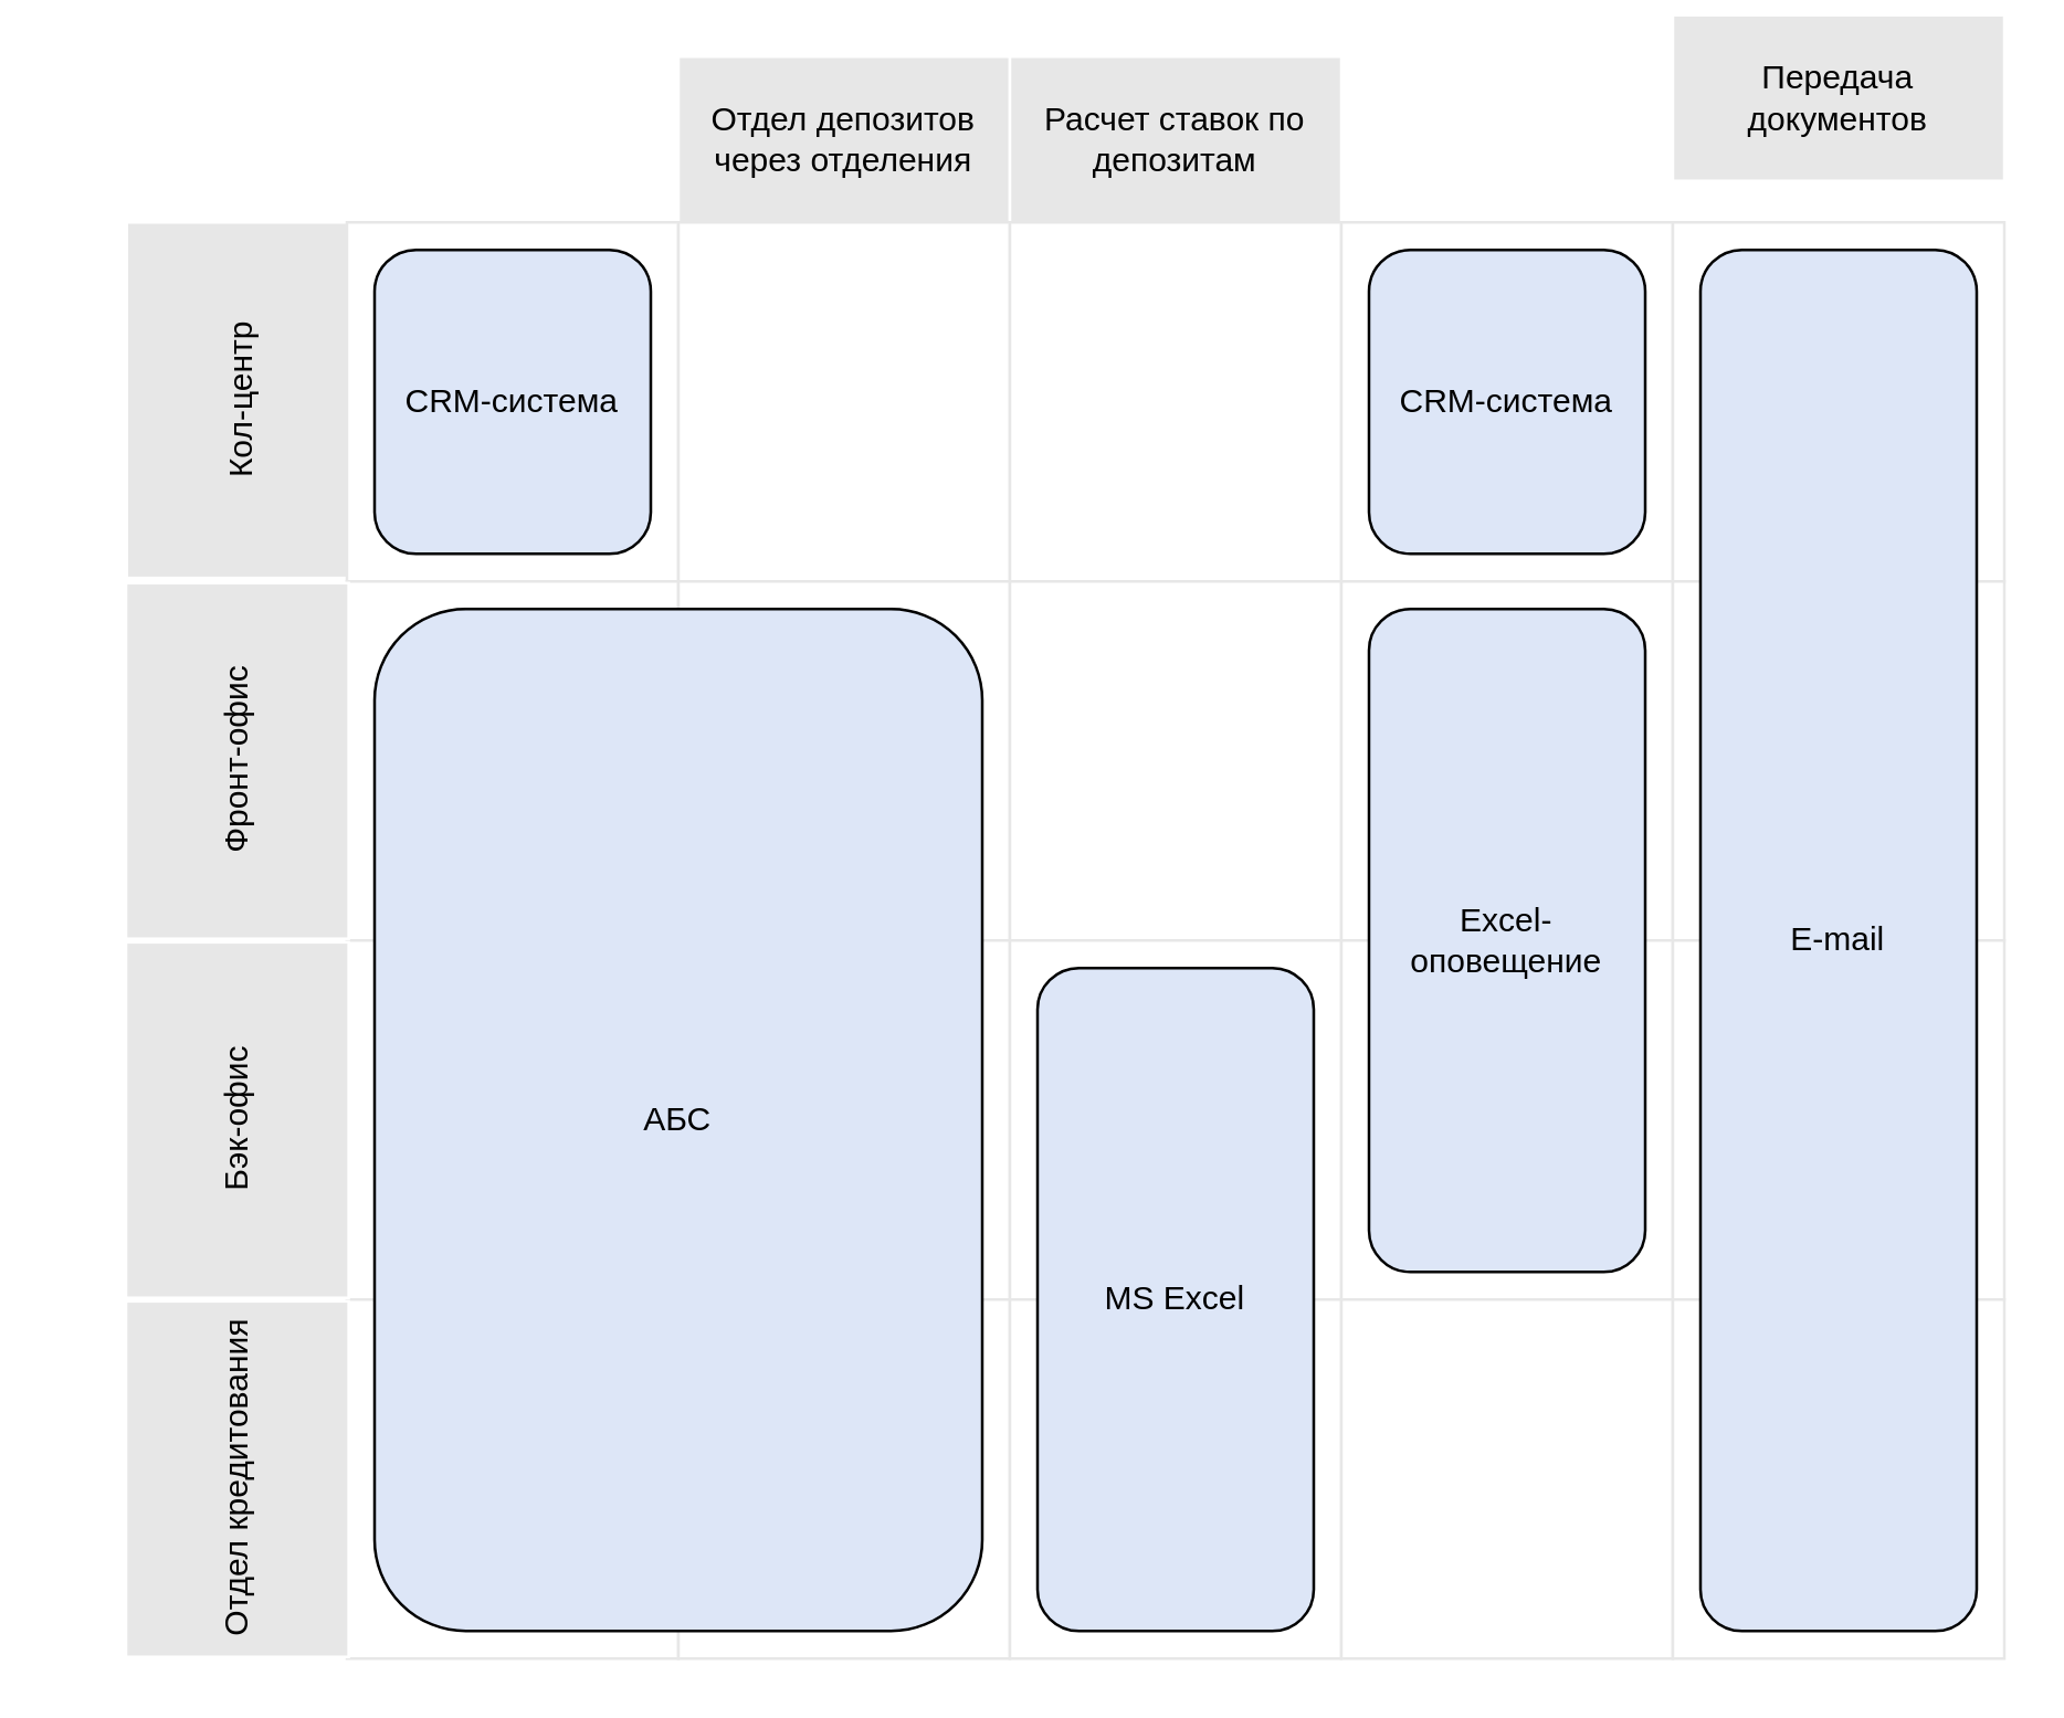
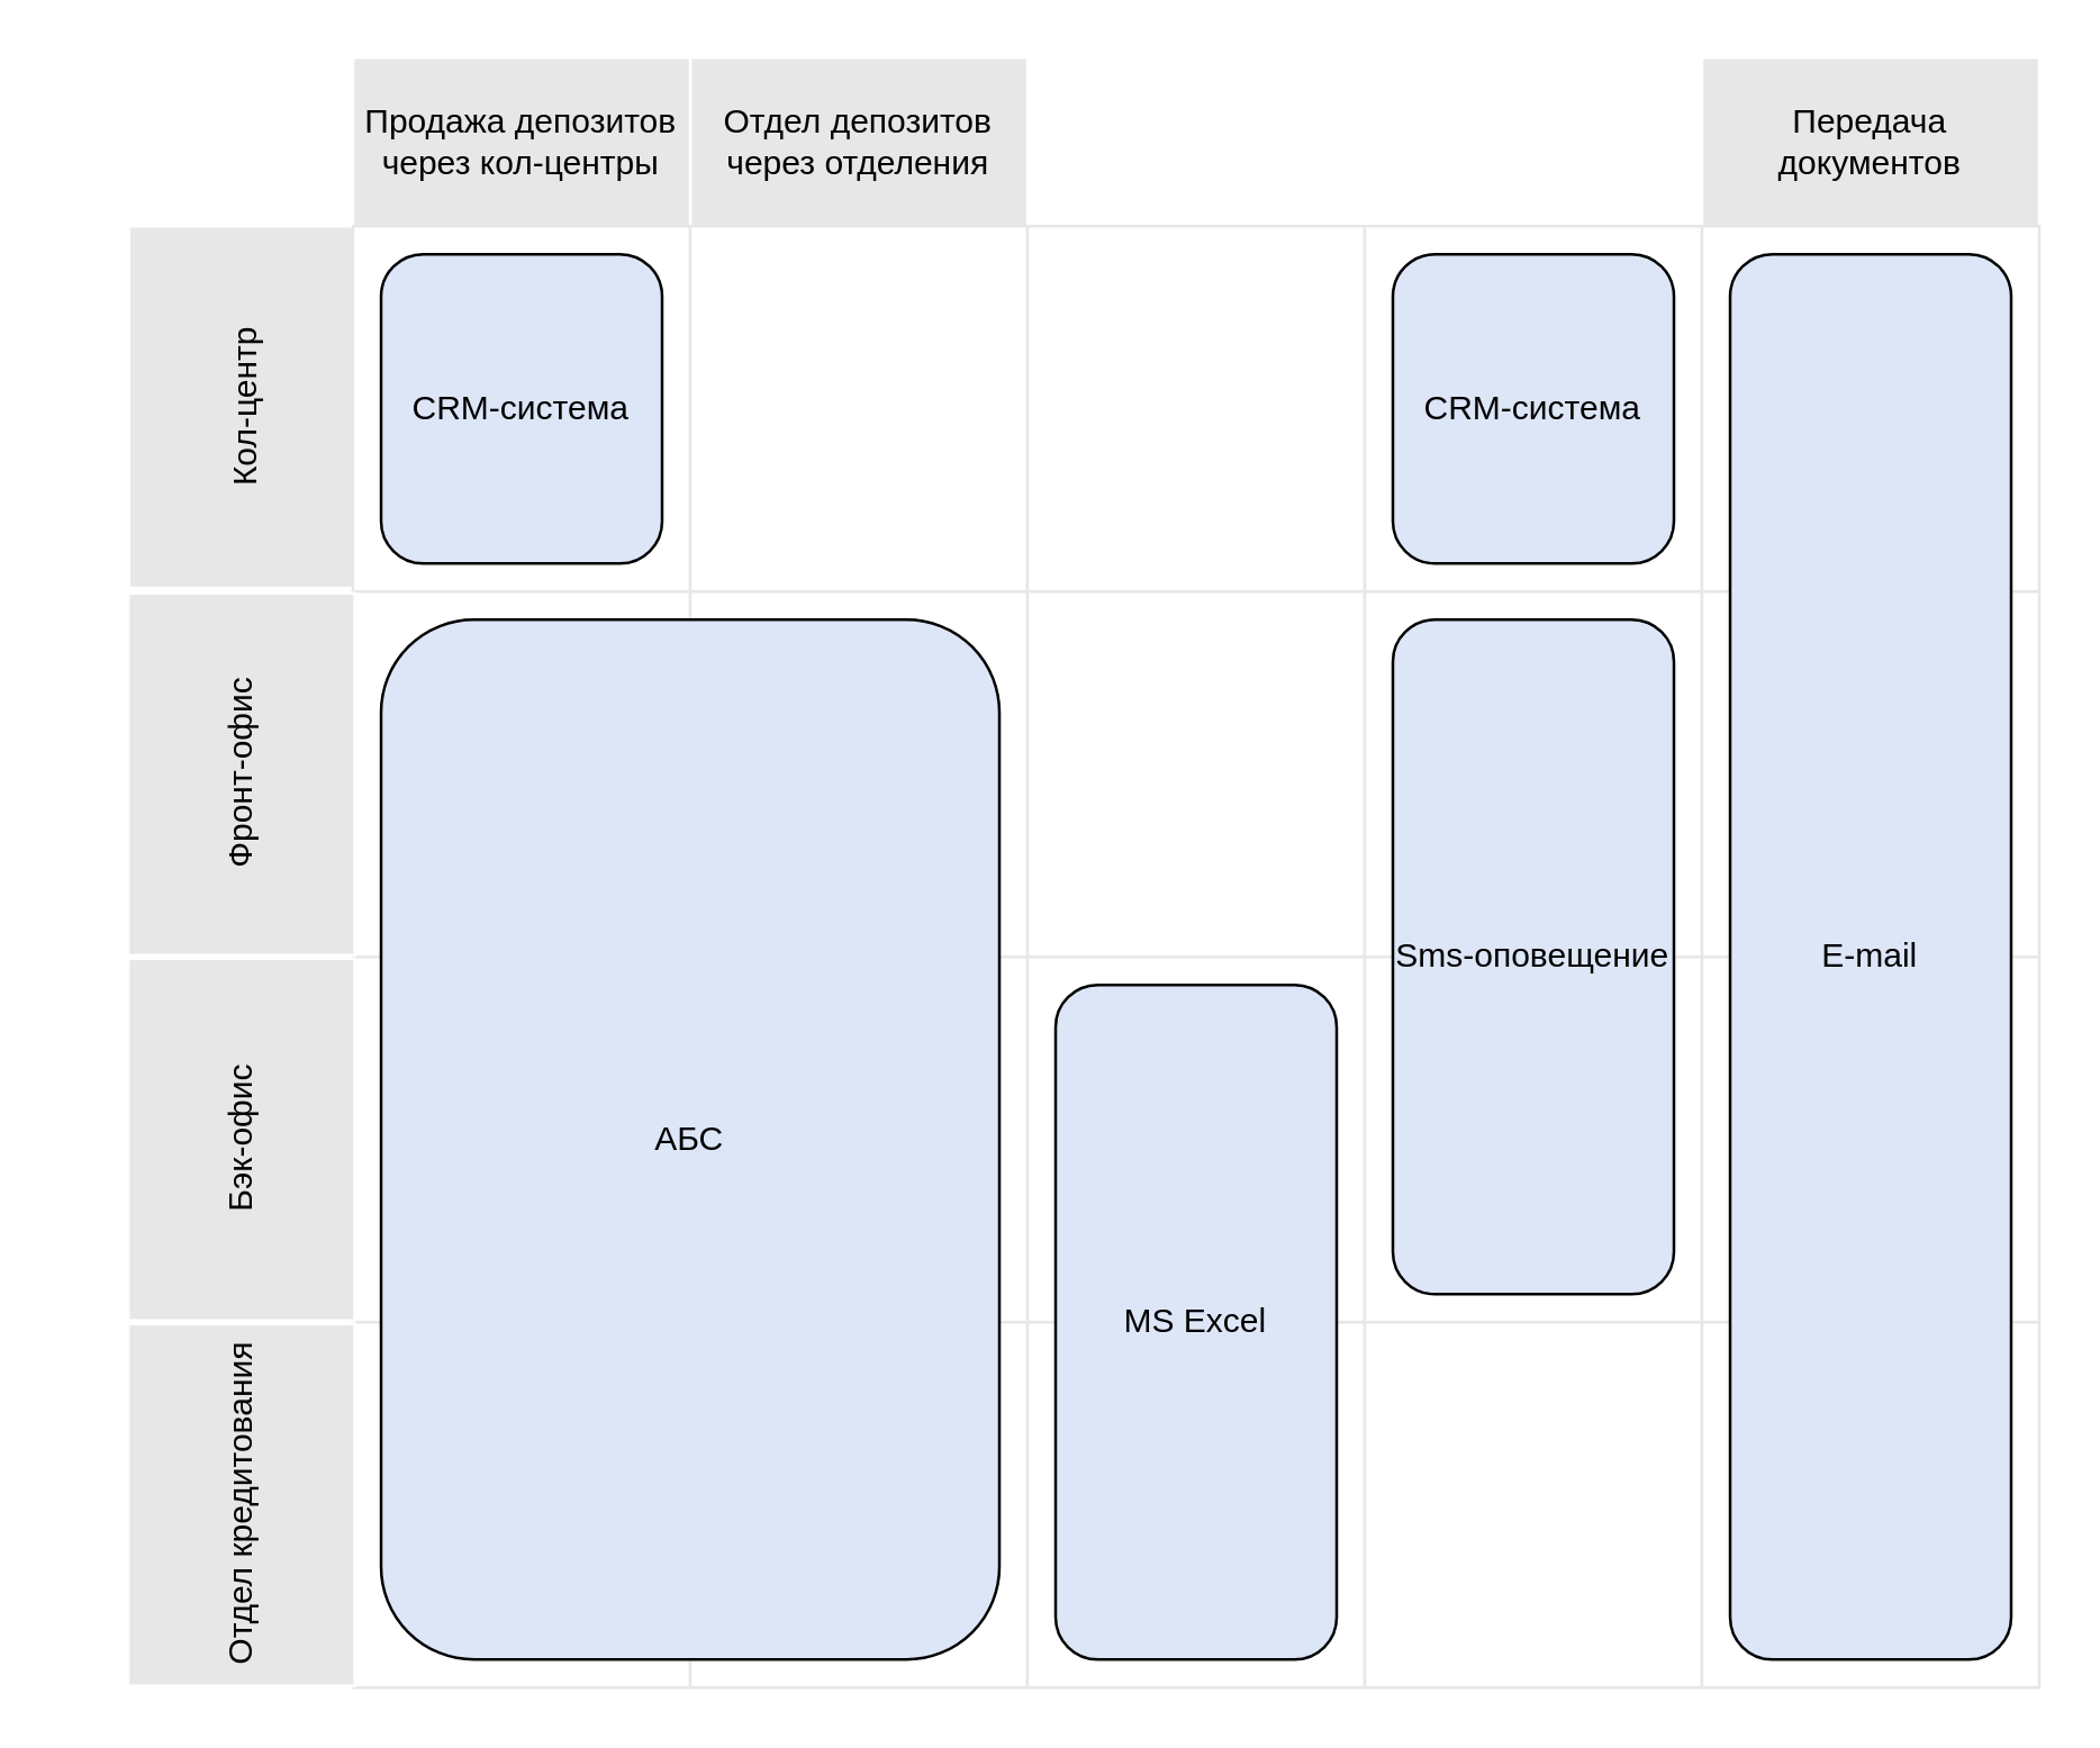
- <mxCell id="4" value="Передача документов" style="rounded=0;whiteSpace=wrap;html=1;fillColor=#E7E7E7;strokeColor=#FFFFFF;" vertex="1" parent="1"><mxGeometry x="605" y="5" width="120" height="60" as="geometry" /></mxCell>
+ <mxCell id="4" value="Передача документов" style="rounded=0;whiteSpace=wrap;html=1;fillColor=#E7E7E7;strokeColor=#FFFFFF;" vertex="1" parent="1"><mxGeometry x="605" y="20" width="120" height="60" as="geometry" /></mxCell>
+ <mxCell id="5" value="Продажа депозитов через кол-центры" style="rounded=0;whiteSpace=wrap;html=1;fillColor=#E7E7E7;strokeColor=#FFFFFF;" vertex="1" parent="1"><mxGeometry x="125" y="20" width="120" height="60" as="geometry" /></mxCell>
- <mxCell id="3" value="Расчет ставок по депозитам" style="rounded=0;whiteSpace=wrap;html=1;fillColor=#E7E7E7;strokeColor=#FFFFFF;" vertex="1" parent="1"><mxGeometry x="365" y="20" width="120" height="60" as="geometry" /></mxCell>
- <mxCell id="33" value="Excel-оповещение" style="rounded=1;whiteSpace=wrap;html=1;fillColor=#DDE6F7;" vertex="1" parent="1"><mxGeometry x="495" y="220" width="100" height="240" as="geometry" /></mxCell>
+ <mxCell id="33" value="Sms-оповещение" style="rounded=1;whiteSpace=wrap;html=1;fillColor=#DDE6F7;" vertex="1" parent="1"><mxGeometry x="495" y="220" width="100" height="240" as="geometry" /></mxCell>
